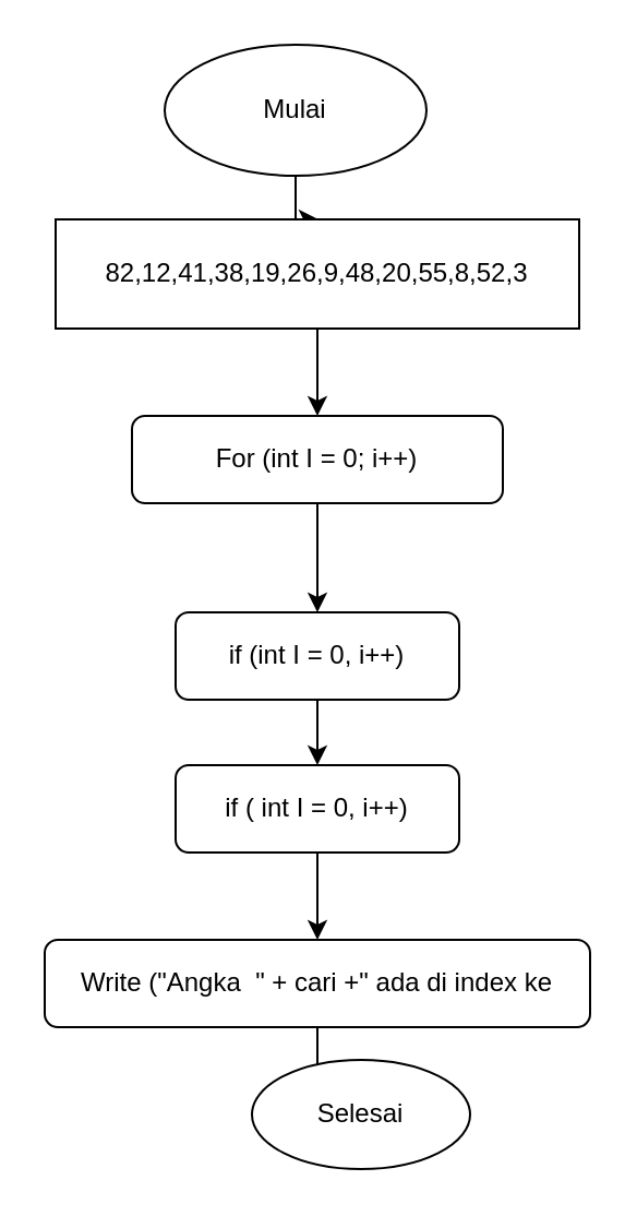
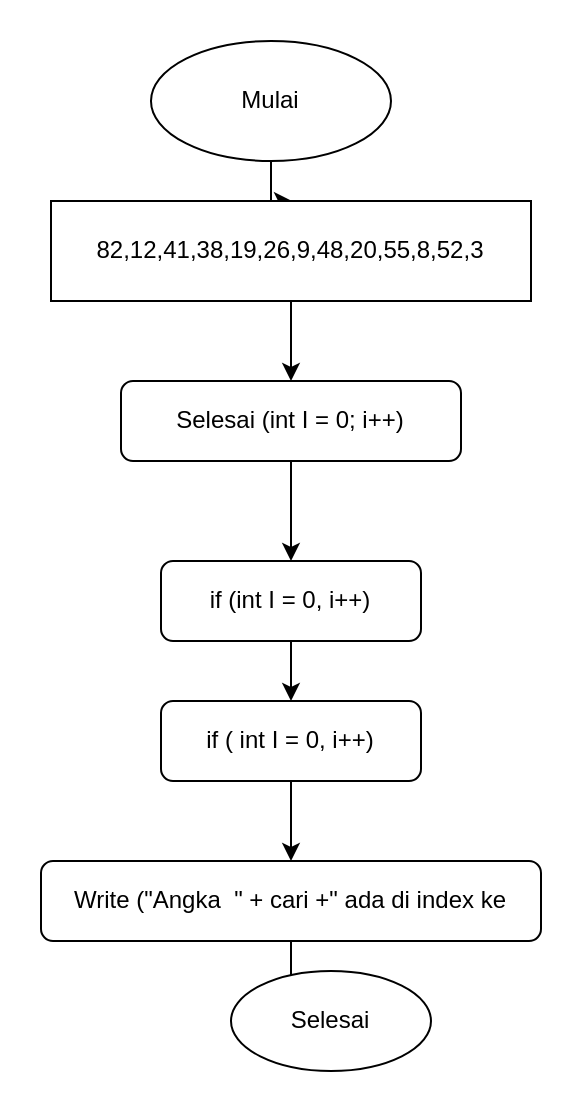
- <mxCell id="7" value="For (int I = 0; i++)" style="rounded=1;whiteSpace=wrap;html=1;" vertex="1" parent="1"><mxGeometry x="60" y="190" width="170" height="40" as="geometry" /></mxCell>
+ <mxCell id="7" value="Selesai (int I = 0; i++)" style="rounded=1;whiteSpace=wrap;html=1;" vertex="1" parent="1"><mxGeometry x="60" y="190" width="170" height="40" as="geometry" /></mxCell>
